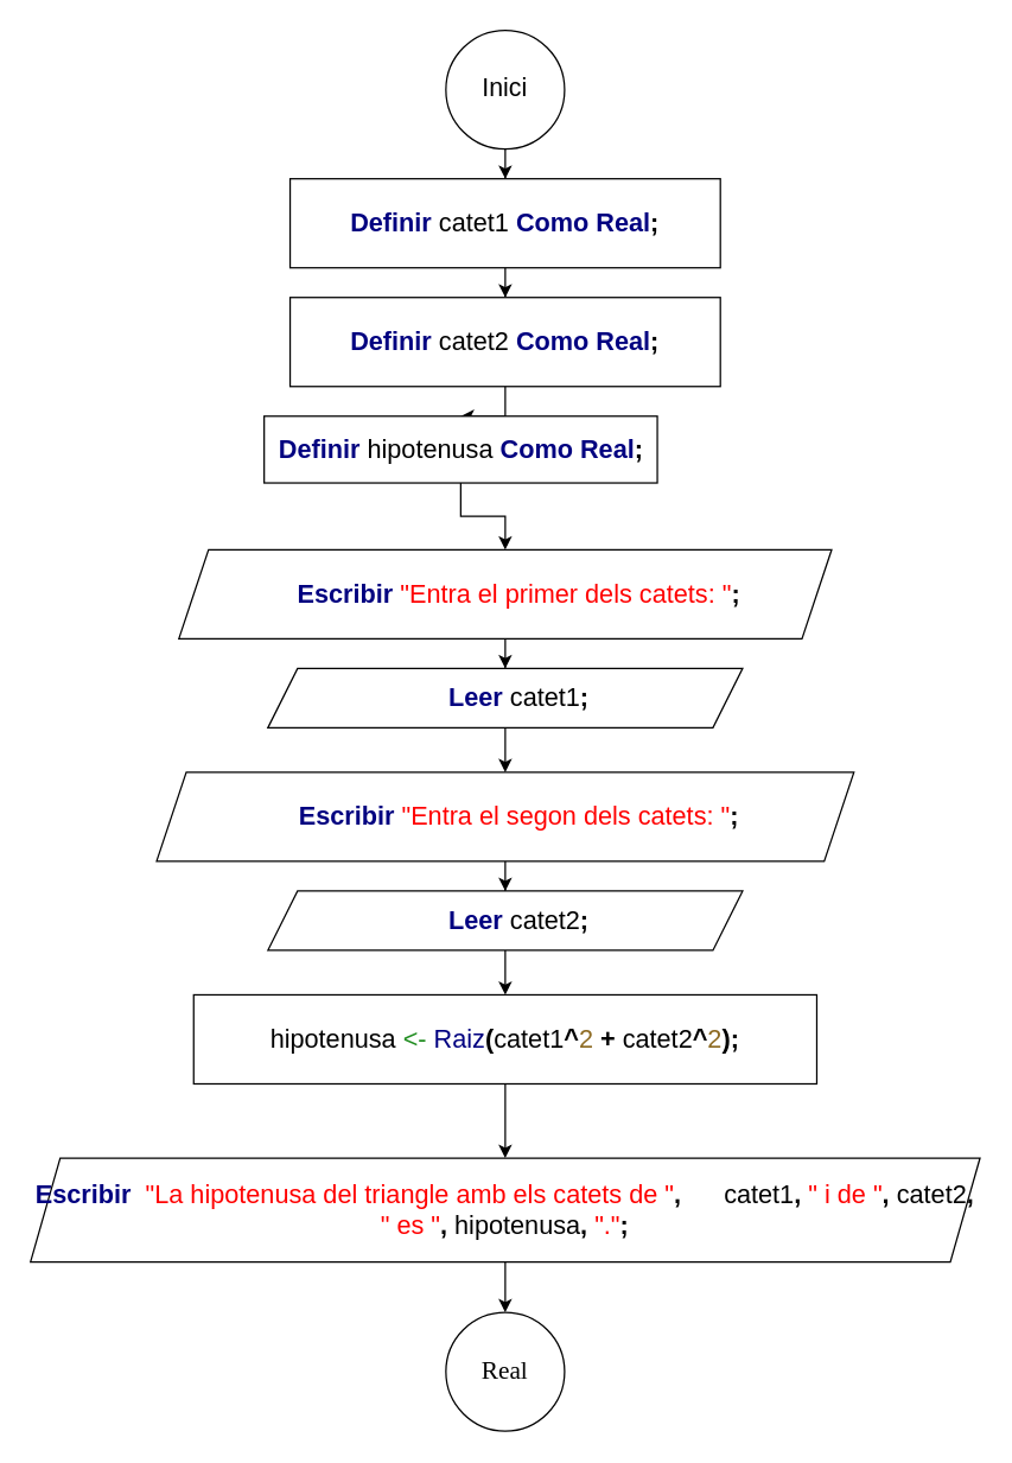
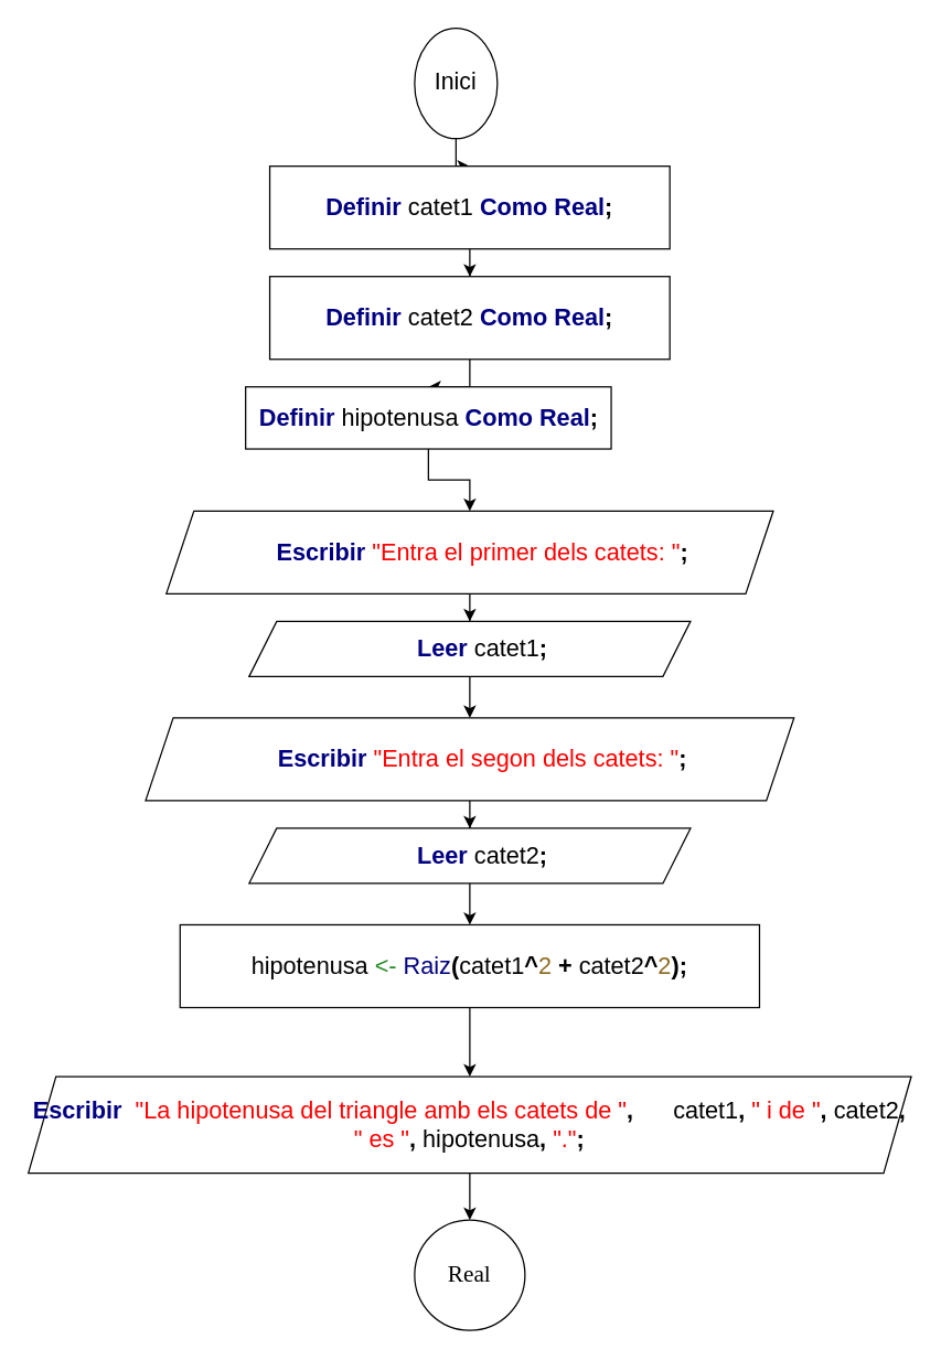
- <mxCell id="3" value="&lt;font style=&quot;font-size: 17px;&quot;&gt;Inici&lt;/font&gt;" style="ellipse;whiteSpace=wrap;html=1;aspect=fixed;" vertex="1" parent="1"><mxGeometry x="300" y="20" width="80" height="80" as="geometry" /></mxCell>
+ <mxCell id="3" value="&lt;font style=&quot;font-size: 17px;&quot;&gt;Inici&lt;/font&gt;" style="ellipse;whiteSpace=wrap;html=1;aspect=fixed;" vertex="1" parent="1"><mxGeometry x="300" y="20" width="60" height="80" as="geometry" /></mxCell>
